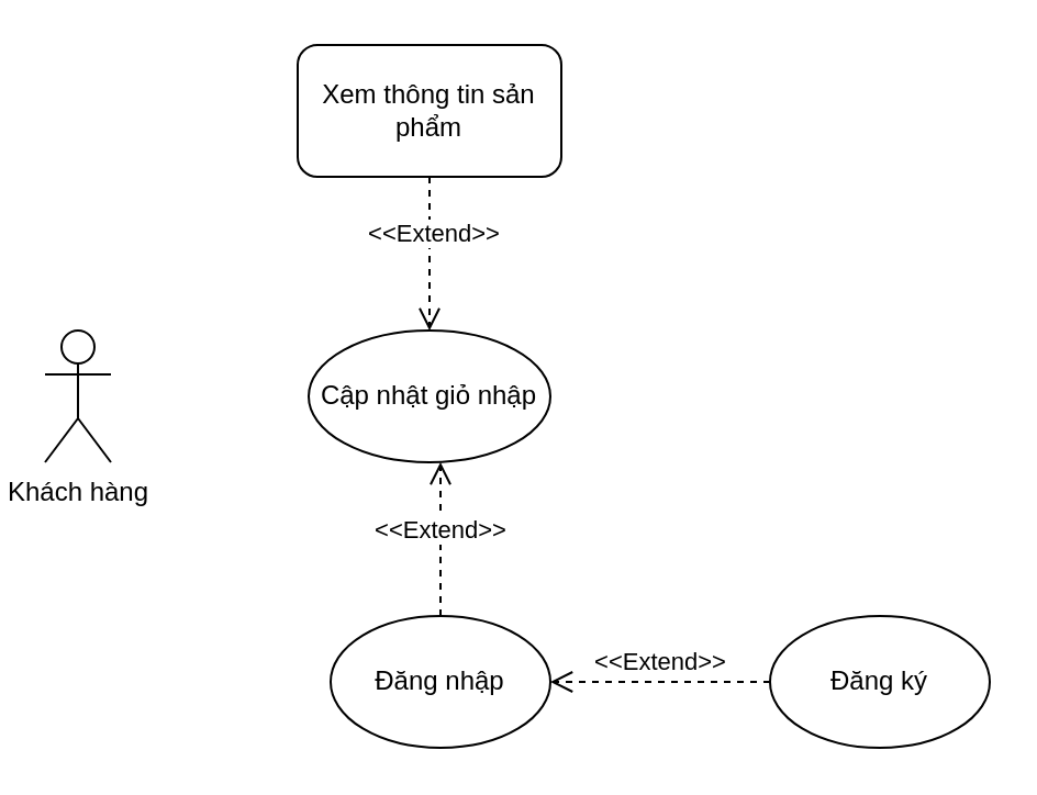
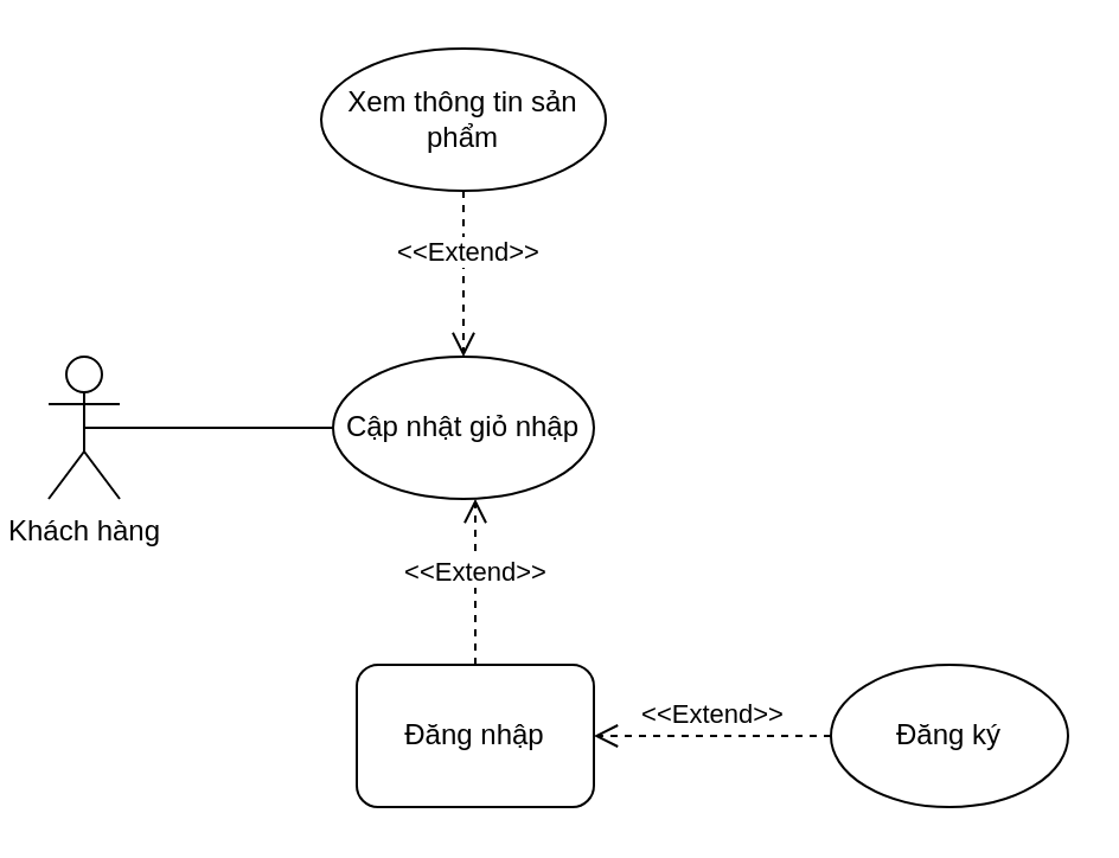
- <mxCell id="4" value="Xem thông tin sản phẩm" style="whiteSpace=wrap;html=1;rounded=1;" parent="1" vertex="1"><mxGeometry x="135" y="20" width="120" height="60" as="geometry" /></mxCell>
+ <mxCell id="4" value="Xem thông tin sản phẩm" style="ellipse;whiteSpace=wrap;html=1;" parent="1" vertex="1"><mxGeometry x="135" y="20" width="120" height="60" as="geometry" /></mxCell>
+ <mxCell id="10" value="" style="endArrow=none;html=1;rounded=0;entryX=0.5;entryY=0.5;entryDx=0;entryDy=0;entryPerimeter=0;" parent="1" source="3" target="2" edge="1"><mxGeometry width="50" height="50" relative="1" as="geometry"><mxPoint x="300" y="320" as="sourcePoint" /><mxPoint x="350" y="270" as="targetPoint" /></mxGeometry></mxCell>
- <mxCell id="5" value="Đăng nhập" style="ellipse;whiteSpace=wrap;html=1;" parent="1" vertex="1"><mxGeometry x="150" y="280" width="100" height="60" as="geometry" /></mxCell>
+ <mxCell id="5" value="Đăng nhập" style="whiteSpace=wrap;html=1;rounded=1;" parent="1" vertex="1"><mxGeometry x="150" y="280" width="100" height="60" as="geometry" /></mxCell>
